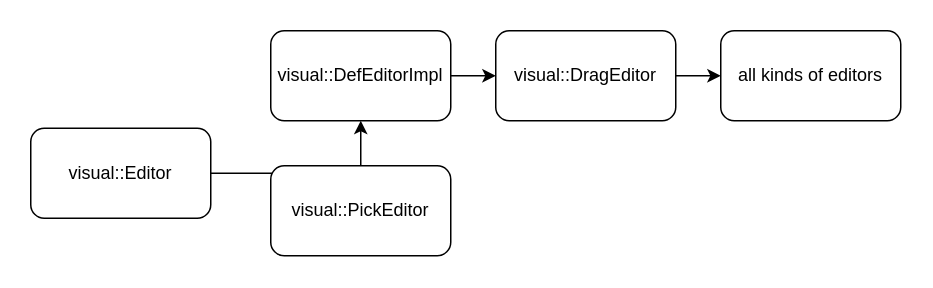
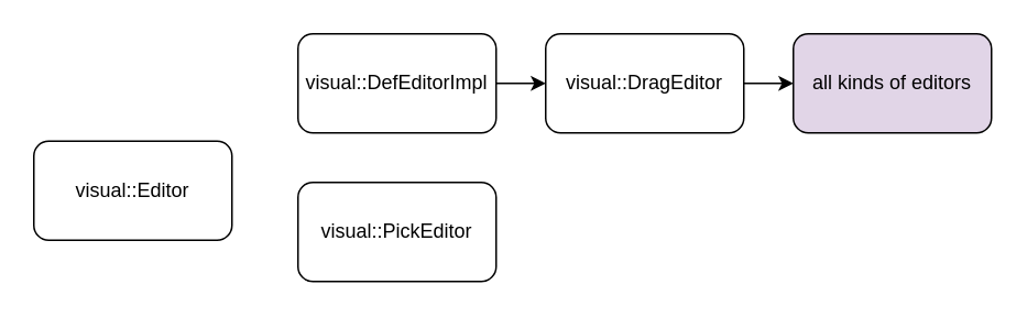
- <mxCell id="8" value="all kinds of editors" style="rounded=1;whiteSpace=wrap;html=1;" vertex="1" parent="1"><mxGeometry x="480" y="20" width="120" height="60" as="geometry" /></mxCell>
+ <mxCell id="8" value="all kinds of editors" style="rounded=1;whiteSpace=wrap;html=1;fillColor=#e1d5e7;" vertex="1" parent="1"><mxGeometry x="480" y="20" width="120" height="60" as="geometry" /></mxCell>
- <mxCell id="2" value="" style="edgeStyle=orthogonalEdgeStyle;rounded=0;orthogonalLoop=1;jettySize=auto;html=1;" edge="1" parent="1" source="3" target="5"><mxGeometry relative="1" as="geometry" /></mxCell>
